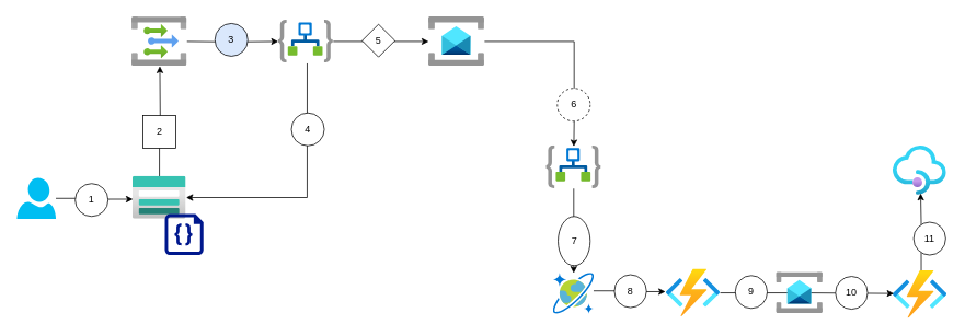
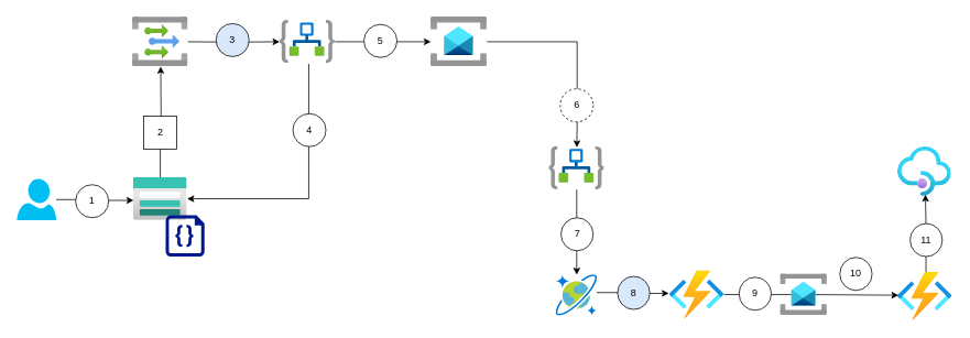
- <mxCell id="20" value="5" style="rhombus;whiteSpace=wrap;html=1;aspect=fixed;" vertex="1" parent="1"><mxGeometry x="440" y="29" width="40" height="40" as="geometry" /></mxCell>
+ <mxCell id="20" value="5" style="ellipse;whiteSpace=wrap;html=1;aspect=fixed;" vertex="1" parent="1"><mxGeometry x="440" y="29" width="40" height="40" as="geometry" /></mxCell>
- <mxCell id="32" value="11" style="ellipse;whiteSpace=wrap;html=1;aspect=fixed;" vertex="1" parent="1"><mxGeometry x="1111" y="270" width="39" height="40" as="geometry" /></mxCell>
+ <mxCell id="32" value="11" style="ellipse;whiteSpace=wrap;html=1;aspect=fixed;" vertex="1" parent="1"><mxGeometry x="1101" y="270" width="39" height="40" as="geometry" /></mxCell>
- <mxCell id="22" value="7" style="ellipse;whiteSpace=wrap;html=1;aspect=fixed;" vertex="1" parent="1"><mxGeometry x="678.5" y="263" width="39" height="60" as="geometry" /></mxCell>
+ <mxCell id="22" value="7" style="ellipse;whiteSpace=wrap;html=1;aspect=fixed;" vertex="1" parent="1"><mxGeometry x="678.5" y="263" width="39" height="40" as="geometry" /></mxCell>
- <mxCell id="30" value="8" style="ellipse;whiteSpace=wrap;html=1;aspect=fixed;" vertex="1" parent="1"><mxGeometry x="747" y="334" width="39" height="40" as="geometry" /></mxCell>
+ <mxCell id="30" value="8" style="ellipse;whiteSpace=wrap;html=1;aspect=fixed;fillColor=#dae8fc;" vertex="1" parent="1"><mxGeometry x="747" y="334" width="39" height="40" as="geometry" /></mxCell>
- <mxCell id="34" value="10" style="ellipse;whiteSpace=wrap;html=1;aspect=fixed;" vertex="1" parent="1"><mxGeometry x="1016" y="336" width="39" height="40" as="geometry" /></mxCell>
+ <mxCell id="34" value="10" style="ellipse;whiteSpace=wrap;html=1;aspect=fixed;" vertex="1" parent="1"><mxGeometry x="1016" y="311" width="39" height="40" as="geometry" /></mxCell>
